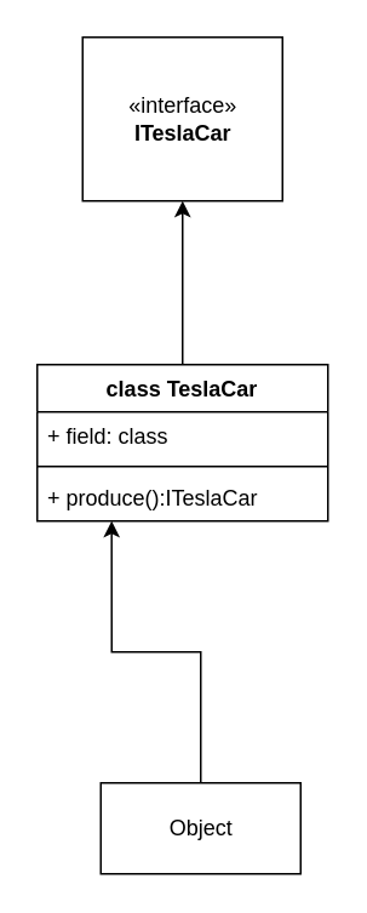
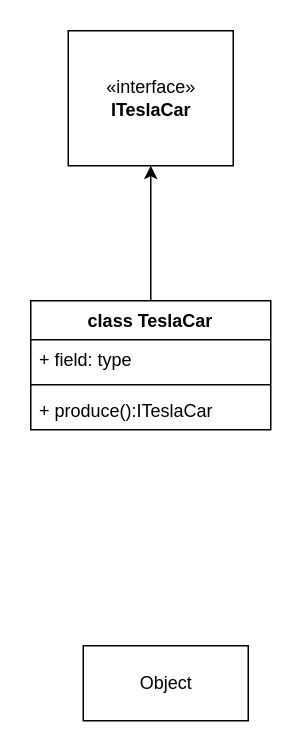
- <mxCell id="5" value="+ field: class" style="text;strokeColor=none;fillColor=none;align=left;verticalAlign=top;spacingLeft=4;spacingRight=4;overflow=hidden;rotatable=0;points=[[0,0.5],[1,0.5]];portConstraint=eastwest;" parent="4" vertex="1"><mxGeometry y="26" width="160" height="26" as="geometry" /></mxCell>
+ <mxCell id="5" value="+ field: type" style="text;strokeColor=none;fillColor=none;align=left;verticalAlign=top;spacingLeft=4;spacingRight=4;overflow=hidden;rotatable=0;points=[[0,0.5],[1,0.5]];portConstraint=eastwest;" parent="4" vertex="1"><mxGeometry y="26" width="160" height="26" as="geometry" /></mxCell>
- <mxCell id="8" style="edgeStyle=orthogonalEdgeStyle;rounded=0;orthogonalLoop=1;jettySize=auto;html=1;entryX=0.256;entryY=1;entryDx=0;entryDy=0;entryPerimeter=0;" parent="1" source="9" target="7" edge="1"><mxGeometry relative="1" as="geometry" /></mxCell>
